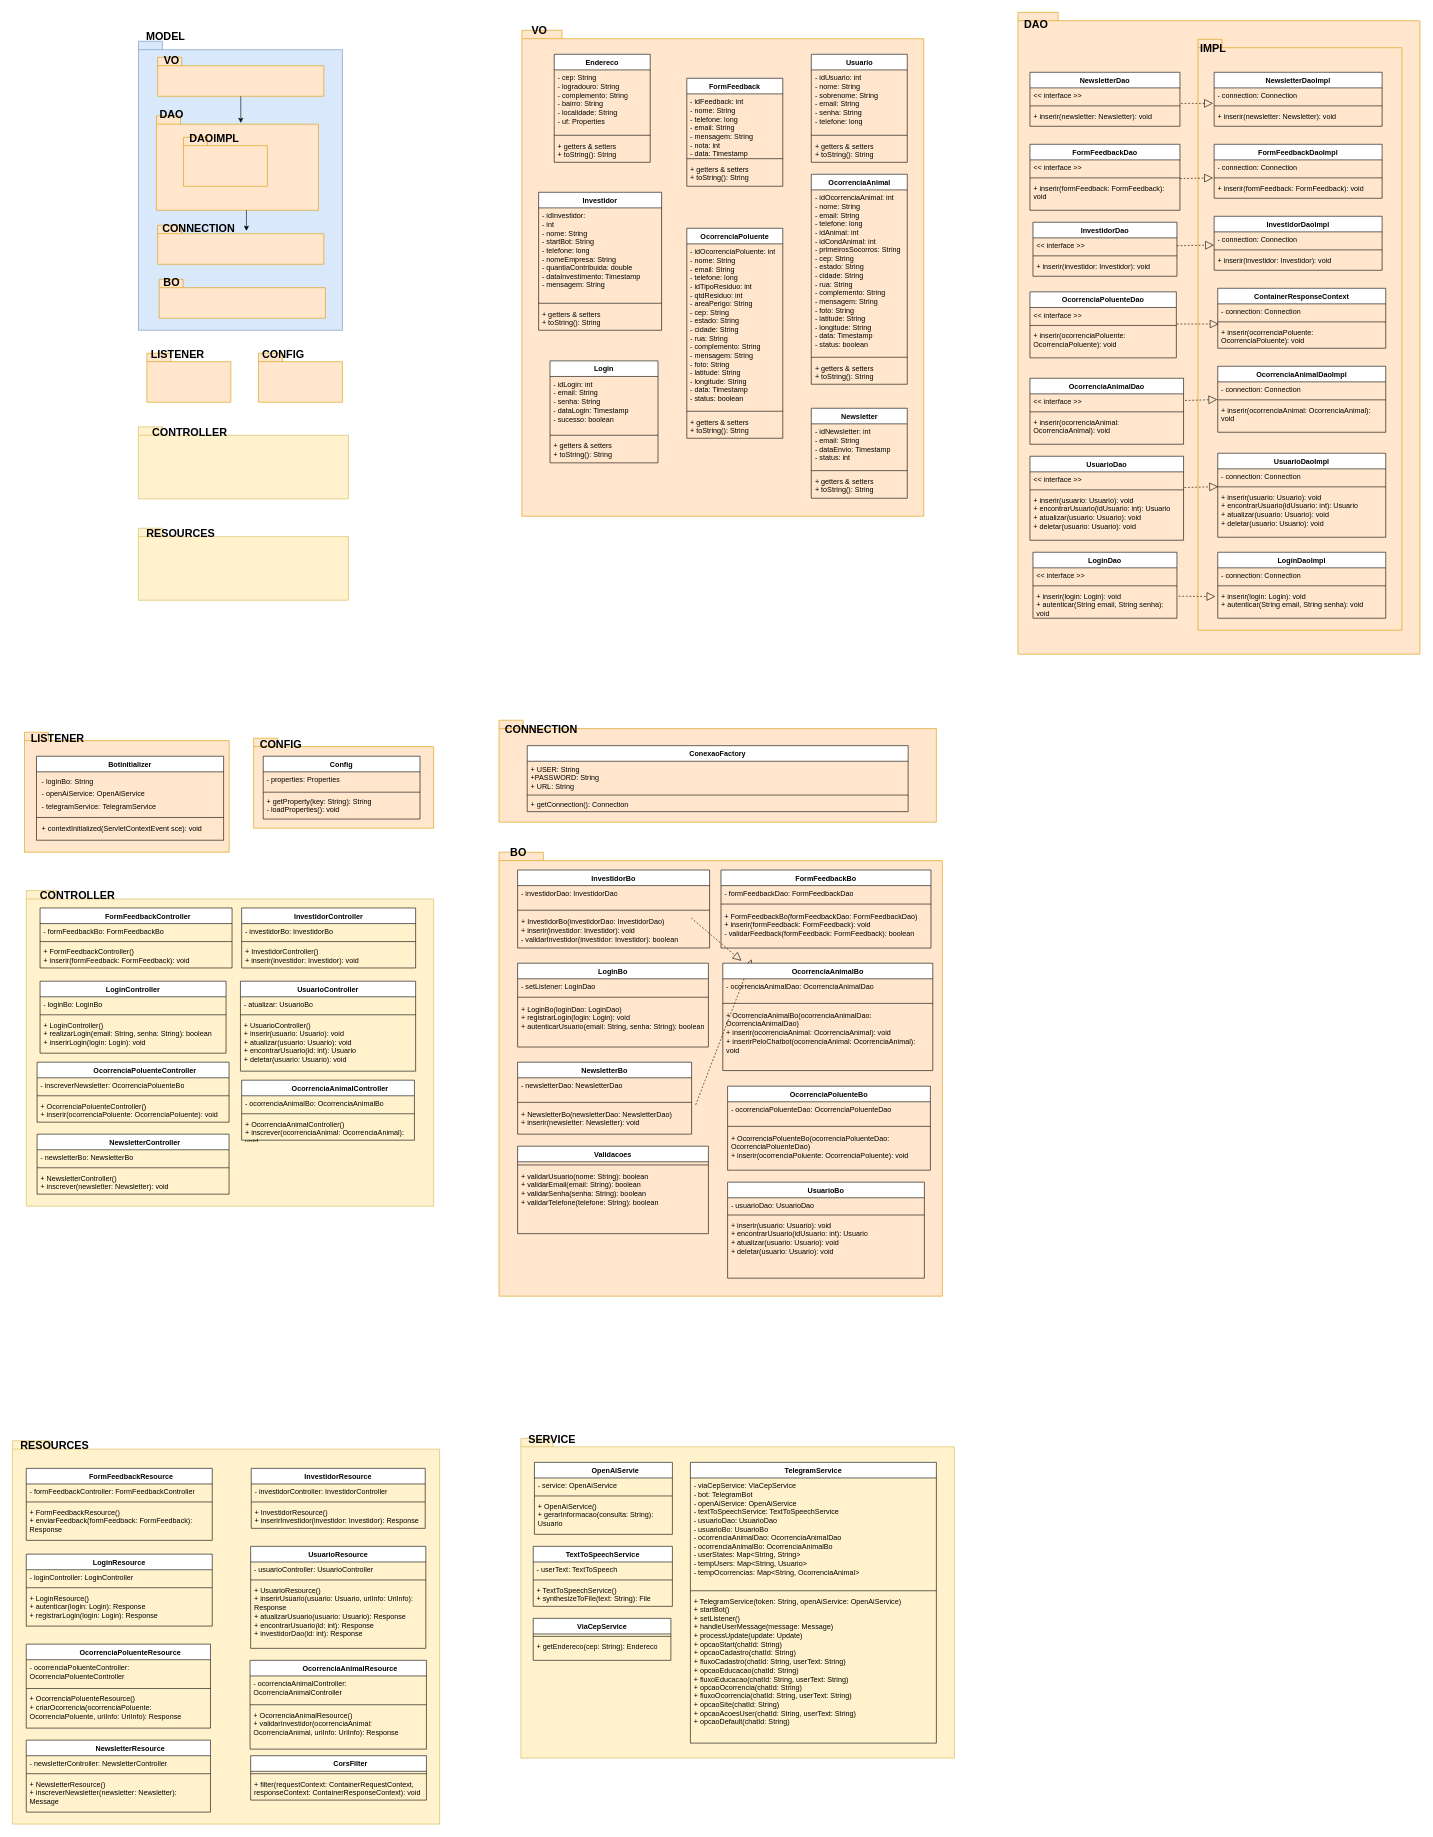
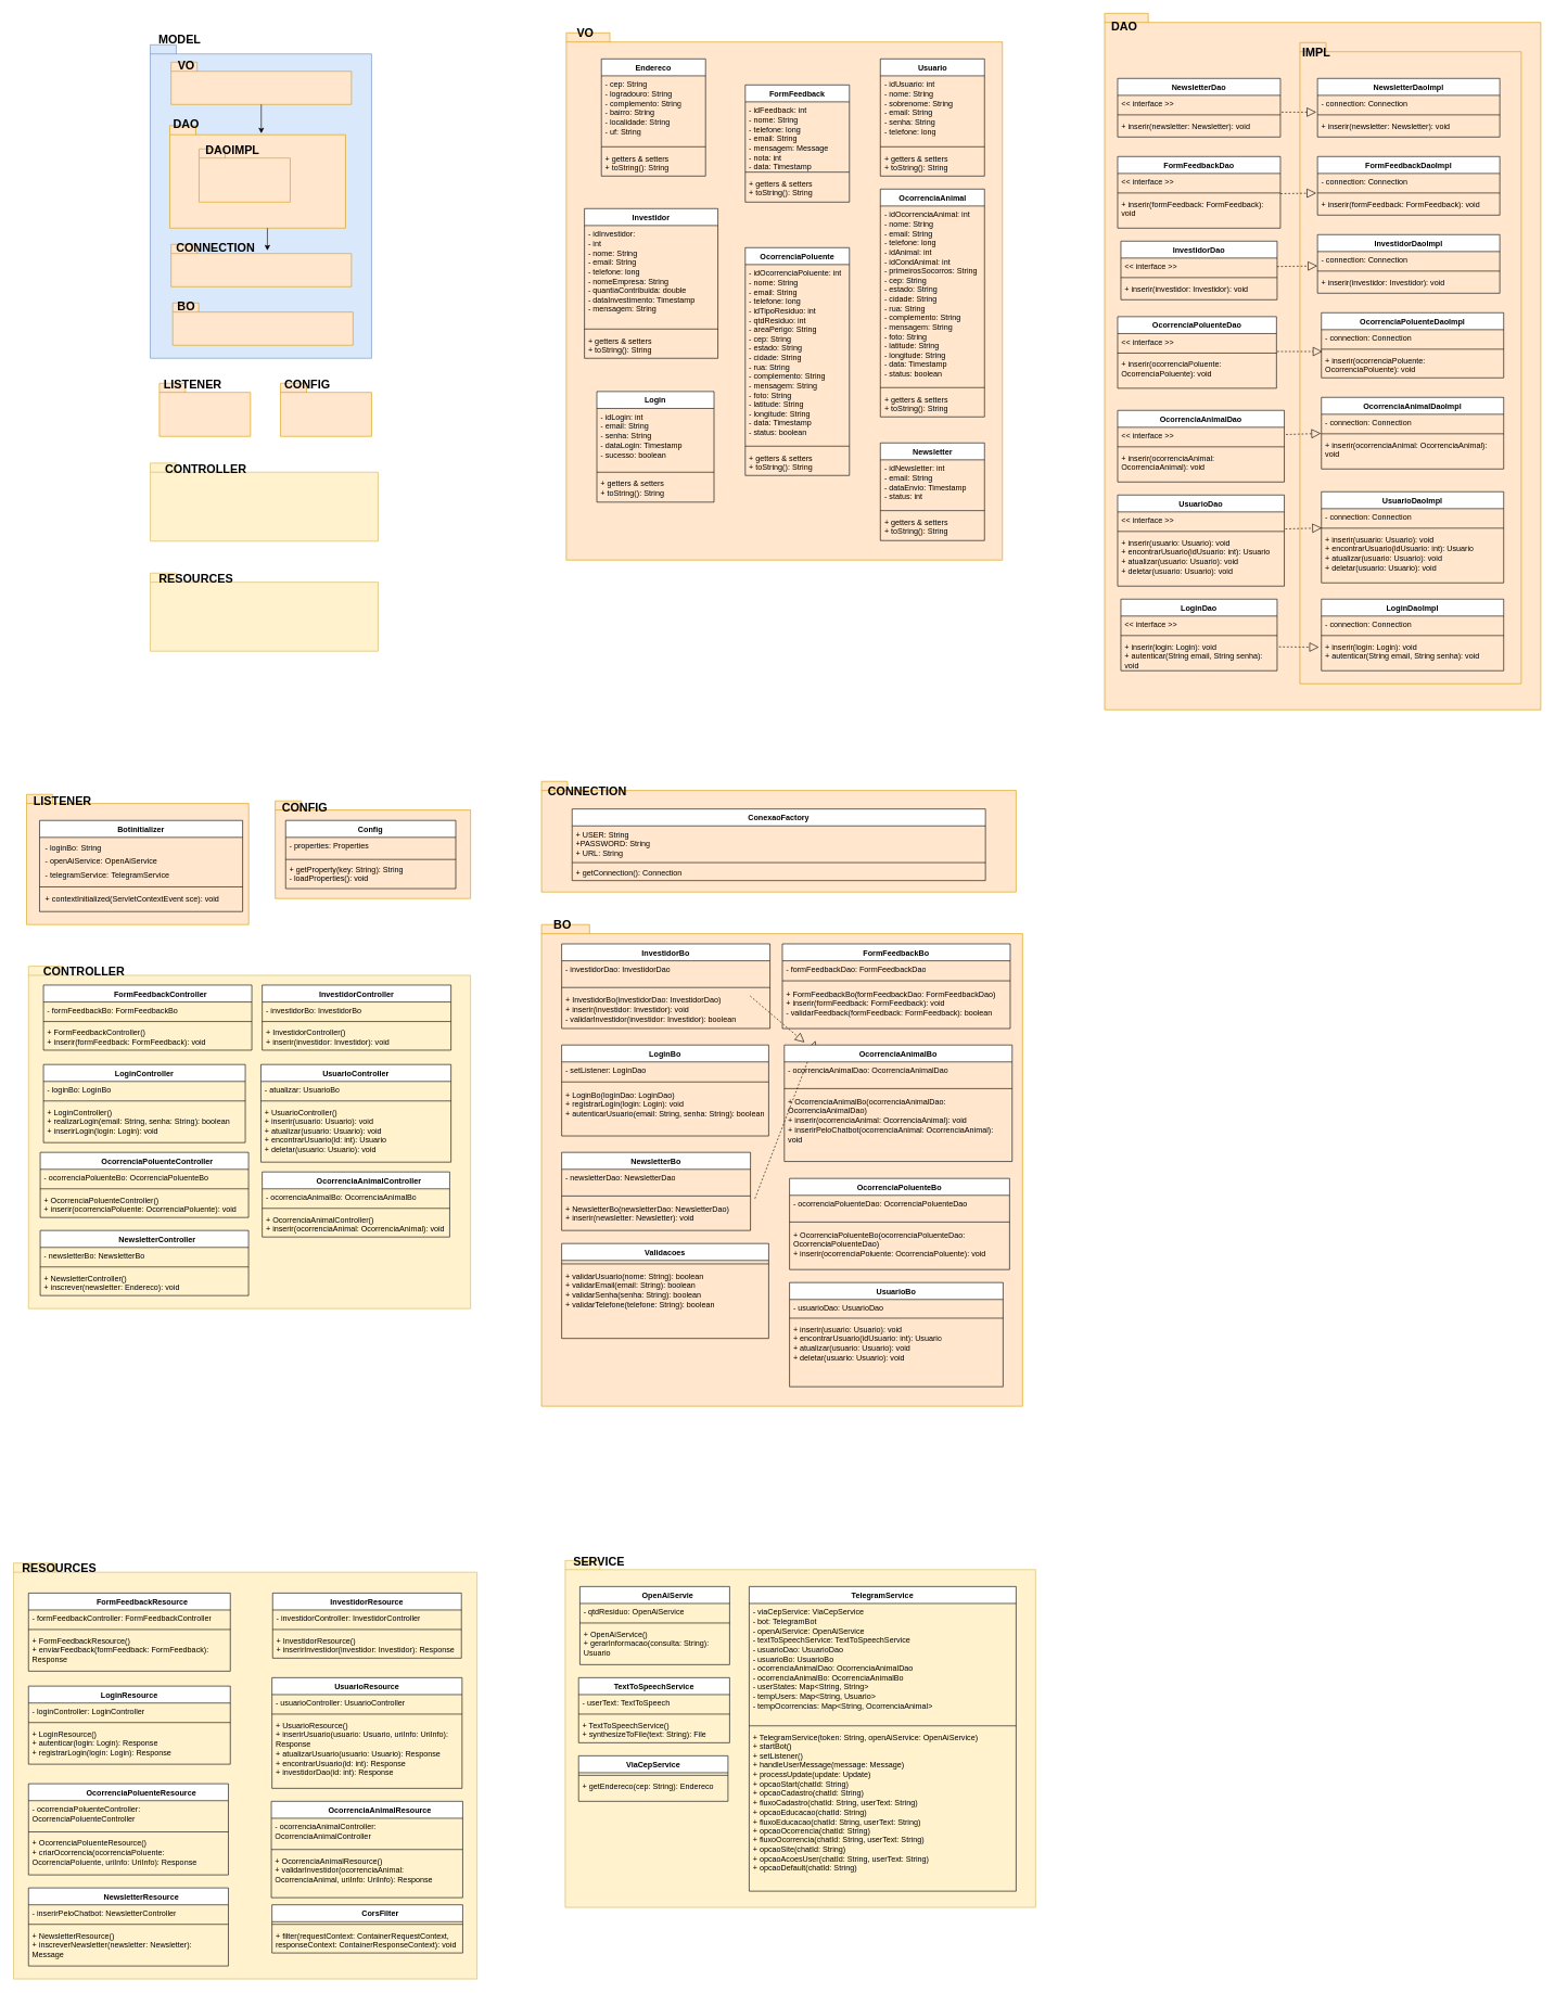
- <mxCell id="188" value="&lt;div&gt;- cep: String&lt;/div&gt;&lt;div&gt;- logradouro: String&lt;/div&gt;&lt;div&gt;- complemento: String&lt;/div&gt;&lt;div&gt;- bairro: String&lt;/div&gt;&lt;div&gt;- localidade: String&lt;/div&gt;&lt;div&gt;- uf: Properties&lt;/div&gt;" style="text;strokeColor=none;fillColor=none;align=left;verticalAlign=top;spacingLeft=4;spacingRight=4;overflow=hidden;rotatable=0;points=[[0,0.5],[1,0.5]];portConstraint=eastwest;whiteSpace=wrap;html=1;" vertex="1" parent="187"><mxGeometry y="26" width="160" height="104" as="geometry" /></mxCell>
+ <mxCell id="188" value="&lt;div&gt;- cep: String&lt;/div&gt;&lt;div&gt;- logradouro: String&lt;/div&gt;&lt;div&gt;- complemento: String&lt;/div&gt;&lt;div&gt;- bairro: String&lt;/div&gt;&lt;div&gt;- localidade: String&lt;/div&gt;&lt;div&gt;- uf: String&lt;/div&gt;" style="text;strokeColor=none;fillColor=none;align=left;verticalAlign=top;spacingLeft=4;spacingRight=4;overflow=hidden;rotatable=0;points=[[0,0.5],[1,0.5]];portConstraint=eastwest;whiteSpace=wrap;html=1;" vertex="1" parent="187"><mxGeometry y="26" width="160" height="104" as="geometry" /></mxCell>
- <mxCell id="176" value="&lt;div&gt;&lt;div&gt;- idFeedback: int&lt;/div&gt;&lt;div&gt;- nome: String&lt;/div&gt;&lt;div&gt;- telefone: long&lt;/div&gt;&lt;div&gt;- email: String&lt;/div&gt;&lt;div&gt;- mensagem: String&lt;/div&gt;&lt;div&gt;- nota: int&lt;/div&gt;&lt;div&gt;- data: Timestamp&lt;/div&gt;&lt;/div&gt;" style="text;strokeColor=none;fillColor=none;align=left;verticalAlign=top;spacingLeft=4;spacingRight=4;overflow=hidden;rotatable=0;points=[[0,0.5],[1,0.5]];portConstraint=eastwest;whiteSpace=wrap;html=1;" parent="175" vertex="1"><mxGeometry y="26" width="160" height="104" as="geometry" /></mxCell>
+ <mxCell id="176" value="&lt;div&gt;&lt;div&gt;- idFeedback: int&lt;/div&gt;&lt;div&gt;- nome: String&lt;/div&gt;&lt;div&gt;- telefone: long&lt;/div&gt;&lt;div&gt;- email: String&lt;/div&gt;&lt;div&gt;- mensagem: Message&lt;/div&gt;&lt;div&gt;- nota: int&lt;/div&gt;&lt;div&gt;- data: Timestamp&lt;/div&gt;&lt;/div&gt;" style="text;strokeColor=none;fillColor=none;align=left;verticalAlign=top;spacingLeft=4;spacingRight=4;overflow=hidden;rotatable=0;points=[[0,0.5],[1,0.5]];portConstraint=eastwest;whiteSpace=wrap;html=1;" parent="175" vertex="1"><mxGeometry y="26" width="160" height="104" as="geometry" /></mxCell>
- <mxCell id="167" value="- idInvestidor:&amp;nbsp;&lt;div&gt;- int&lt;br/&gt;- nome: String&amp;nbsp;&lt;/div&gt;&lt;div&gt;- startBot: String&amp;nbsp;&lt;/div&gt;&lt;div&gt;- telefone: long&amp;nbsp;&lt;/div&gt;&lt;div&gt;- nomeEmpresa: String&amp;nbsp;&lt;/div&gt;&lt;div&gt;- quantiaContribuida: double&amp;nbsp;&lt;/div&gt;&lt;div&gt;- dataInvestimento: Timestamp&amp;nbsp;&lt;/div&gt;&lt;div&gt;- mensagem: String&lt;br&gt;&lt;/div&gt;" style="text;strokeColor=none;fillColor=none;align=left;verticalAlign=top;spacingLeft=4;spacingRight=4;overflow=hidden;rotatable=0;points=[[0,0.5],[1,0.5]];portConstraint=eastwest;whiteSpace=wrap;html=1;" parent="166" vertex="1"><mxGeometry y="26" width="205" height="154" as="geometry" /></mxCell>
+ <mxCell id="167" value="- idInvestidor:&amp;nbsp;&lt;div&gt;- int&lt;br/&gt;- nome: String&amp;nbsp;&lt;/div&gt;&lt;div&gt;- email: String&amp;nbsp;&lt;/div&gt;&lt;div&gt;- telefone: long&amp;nbsp;&lt;/div&gt;&lt;div&gt;- nomeEmpresa: String&amp;nbsp;&lt;/div&gt;&lt;div&gt;- quantiaContribuida: double&amp;nbsp;&lt;/div&gt;&lt;div&gt;- dataInvestimento: Timestamp&amp;nbsp;&lt;/div&gt;&lt;div&gt;- mensagem: String&lt;br&gt;&lt;/div&gt;" style="text;strokeColor=none;fillColor=none;align=left;verticalAlign=top;spacingLeft=4;spacingRight=4;overflow=hidden;rotatable=0;points=[[0,0.5],[1,0.5]];portConstraint=eastwest;whiteSpace=wrap;html=1;" parent="166" vertex="1"><mxGeometry y="26" width="205" height="154" as="geometry" /></mxCell>
- <mxCell id="126" value="ContainerResponseContext" style="swimlane;fontStyle=1;align=center;verticalAlign=top;childLayout=stackLayout;horizontal=1;startSize=26;horizontalStack=0;resizeParent=1;resizeParentMax=0;resizeLast=0;collapsible=1;marginBottom=0;whiteSpace=wrap;html=1;" vertex="1" parent="92"><mxGeometry x="333" y="460" width="280" height="100" as="geometry" /></mxCell>
+ <mxCell id="126" value="OcorrenciaPoluenteDaoImpl" style="swimlane;fontStyle=1;align=center;verticalAlign=top;childLayout=stackLayout;horizontal=1;startSize=26;horizontalStack=0;resizeParent=1;resizeParentMax=0;resizeLast=0;collapsible=1;marginBottom=0;whiteSpace=wrap;html=1;" vertex="1" parent="92"><mxGeometry x="333" y="460" width="280" height="100" as="geometry" /></mxCell>
- <mxCell id="228" value="- inscreverNewsletter: OcorrenciaPoluenteBo" style="text;strokeColor=none;fillColor=none;align=left;verticalAlign=top;spacingLeft=4;spacingRight=4;overflow=hidden;rotatable=0;points=[[0,0.5],[1,0.5]];portConstraint=eastwest;whiteSpace=wrap;html=1;" vertex="1" parent="227"><mxGeometry y="26" width="320" height="26" as="geometry" /></mxCell>
+ <mxCell id="228" value="- ocorrenciaPoluenteBo: OcorrenciaPoluenteBo" style="text;strokeColor=none;fillColor=none;align=left;verticalAlign=top;spacingLeft=4;spacingRight=4;overflow=hidden;rotatable=0;points=[[0,0.5],[1,0.5]];portConstraint=eastwest;whiteSpace=wrap;html=1;" vertex="1" parent="227"><mxGeometry y="26" width="320" height="26" as="geometry" /></mxCell>
- <mxCell id="234" value="&lt;div&gt;&lt;div&gt;+ OcorrenciaAnimalController()&lt;br/&gt;+ inscrever(ocorrenciaAnimal: OcorrenciaAnimal): void&lt;br&gt;&lt;/div&gt;&lt;/div&gt;" style="text;strokeColor=none;fillColor=none;align=left;verticalAlign=top;spacingLeft=4;spacingRight=4;overflow=hidden;rotatable=0;points=[[0,0.5],[1,0.5]];portConstraint=eastwest;whiteSpace=wrap;html=1;" vertex="1" parent="231"><mxGeometry y="60" width="288" height="40" as="geometry" /></mxCell>
+ <mxCell id="234" value="&lt;div&gt;&lt;div&gt;+ OcorrenciaAnimalController()&lt;br/&gt;+ inserir(ocorrenciaAnimal: OcorrenciaAnimal): void&lt;br&gt;&lt;/div&gt;&lt;/div&gt;" style="text;strokeColor=none;fillColor=none;align=left;verticalAlign=top;spacingLeft=4;spacingRight=4;overflow=hidden;rotatable=0;points=[[0,0.5],[1,0.5]];portConstraint=eastwest;whiteSpace=wrap;html=1;" vertex="1" parent="231"><mxGeometry y="60" width="288" height="40" as="geometry" /></mxCell>
- <mxCell id="238" value="&lt;div&gt;&lt;div&gt;+ NewsletterController()&lt;br/&gt;+ inscrever(newsletter: Newsletter): void&lt;br&gt;&lt;/div&gt;&lt;/div&gt;" style="text;strokeColor=none;fillColor=none;align=left;verticalAlign=top;spacingLeft=4;spacingRight=4;overflow=hidden;rotatable=0;points=[[0,0.5],[1,0.5]];portConstraint=eastwest;whiteSpace=wrap;html=1;" vertex="1" parent="235"><mxGeometry y="60" width="320" height="40" as="geometry" /></mxCell>
+ <mxCell id="238" value="&lt;div&gt;&lt;div&gt;+ NewsletterController()&lt;br/&gt;+ inscrever(newsletter: Endereco): void&lt;br&gt;&lt;/div&gt;&lt;/div&gt;" style="text;strokeColor=none;fillColor=none;align=left;verticalAlign=top;spacingLeft=4;spacingRight=4;overflow=hidden;rotatable=0;points=[[0,0.5],[1,0.5]];portConstraint=eastwest;whiteSpace=wrap;html=1;" vertex="1" parent="235"><mxGeometry y="60" width="320" height="40" as="geometry" /></mxCell>
- <mxCell id="47" value="- service: OpenAiService" style="text;strokeColor=none;fillColor=none;align=left;verticalAlign=top;spacingLeft=4;spacingRight=4;overflow=hidden;rotatable=0;points=[[0,0.5],[1,0.5]];portConstraint=eastwest;whiteSpace=wrap;html=1;" parent="46" vertex="1"><mxGeometry y="26" width="230" height="26" as="geometry" /></mxCell>
+ <mxCell id="47" value="- qtdResiduo: OpenAiService" style="text;strokeColor=none;fillColor=none;align=left;verticalAlign=top;spacingLeft=4;spacingRight=4;overflow=hidden;rotatable=0;points=[[0,0.5],[1,0.5]];portConstraint=eastwest;whiteSpace=wrap;html=1;" parent="46" vertex="1"><mxGeometry y="26" width="230" height="26" as="geometry" /></mxCell>
- <mxCell id="266" value="- newsletterController: NewsletterController" style="text;strokeColor=none;fillColor=none;align=left;verticalAlign=top;spacingLeft=4;spacingRight=4;overflow=hidden;rotatable=0;points=[[0,0.5],[1,0.5]];portConstraint=eastwest;whiteSpace=wrap;html=1;" vertex="1" parent="265"><mxGeometry y="26" width="307" height="26" as="geometry" /></mxCell>
+ <mxCell id="266" value="- inserirPeloChatbot: NewsletterController" style="text;strokeColor=none;fillColor=none;align=left;verticalAlign=top;spacingLeft=4;spacingRight=4;overflow=hidden;rotatable=0;points=[[0,0.5],[1,0.5]];portConstraint=eastwest;whiteSpace=wrap;html=1;" vertex="1" parent="265"><mxGeometry y="26" width="307" height="26" as="geometry" /></mxCell>
